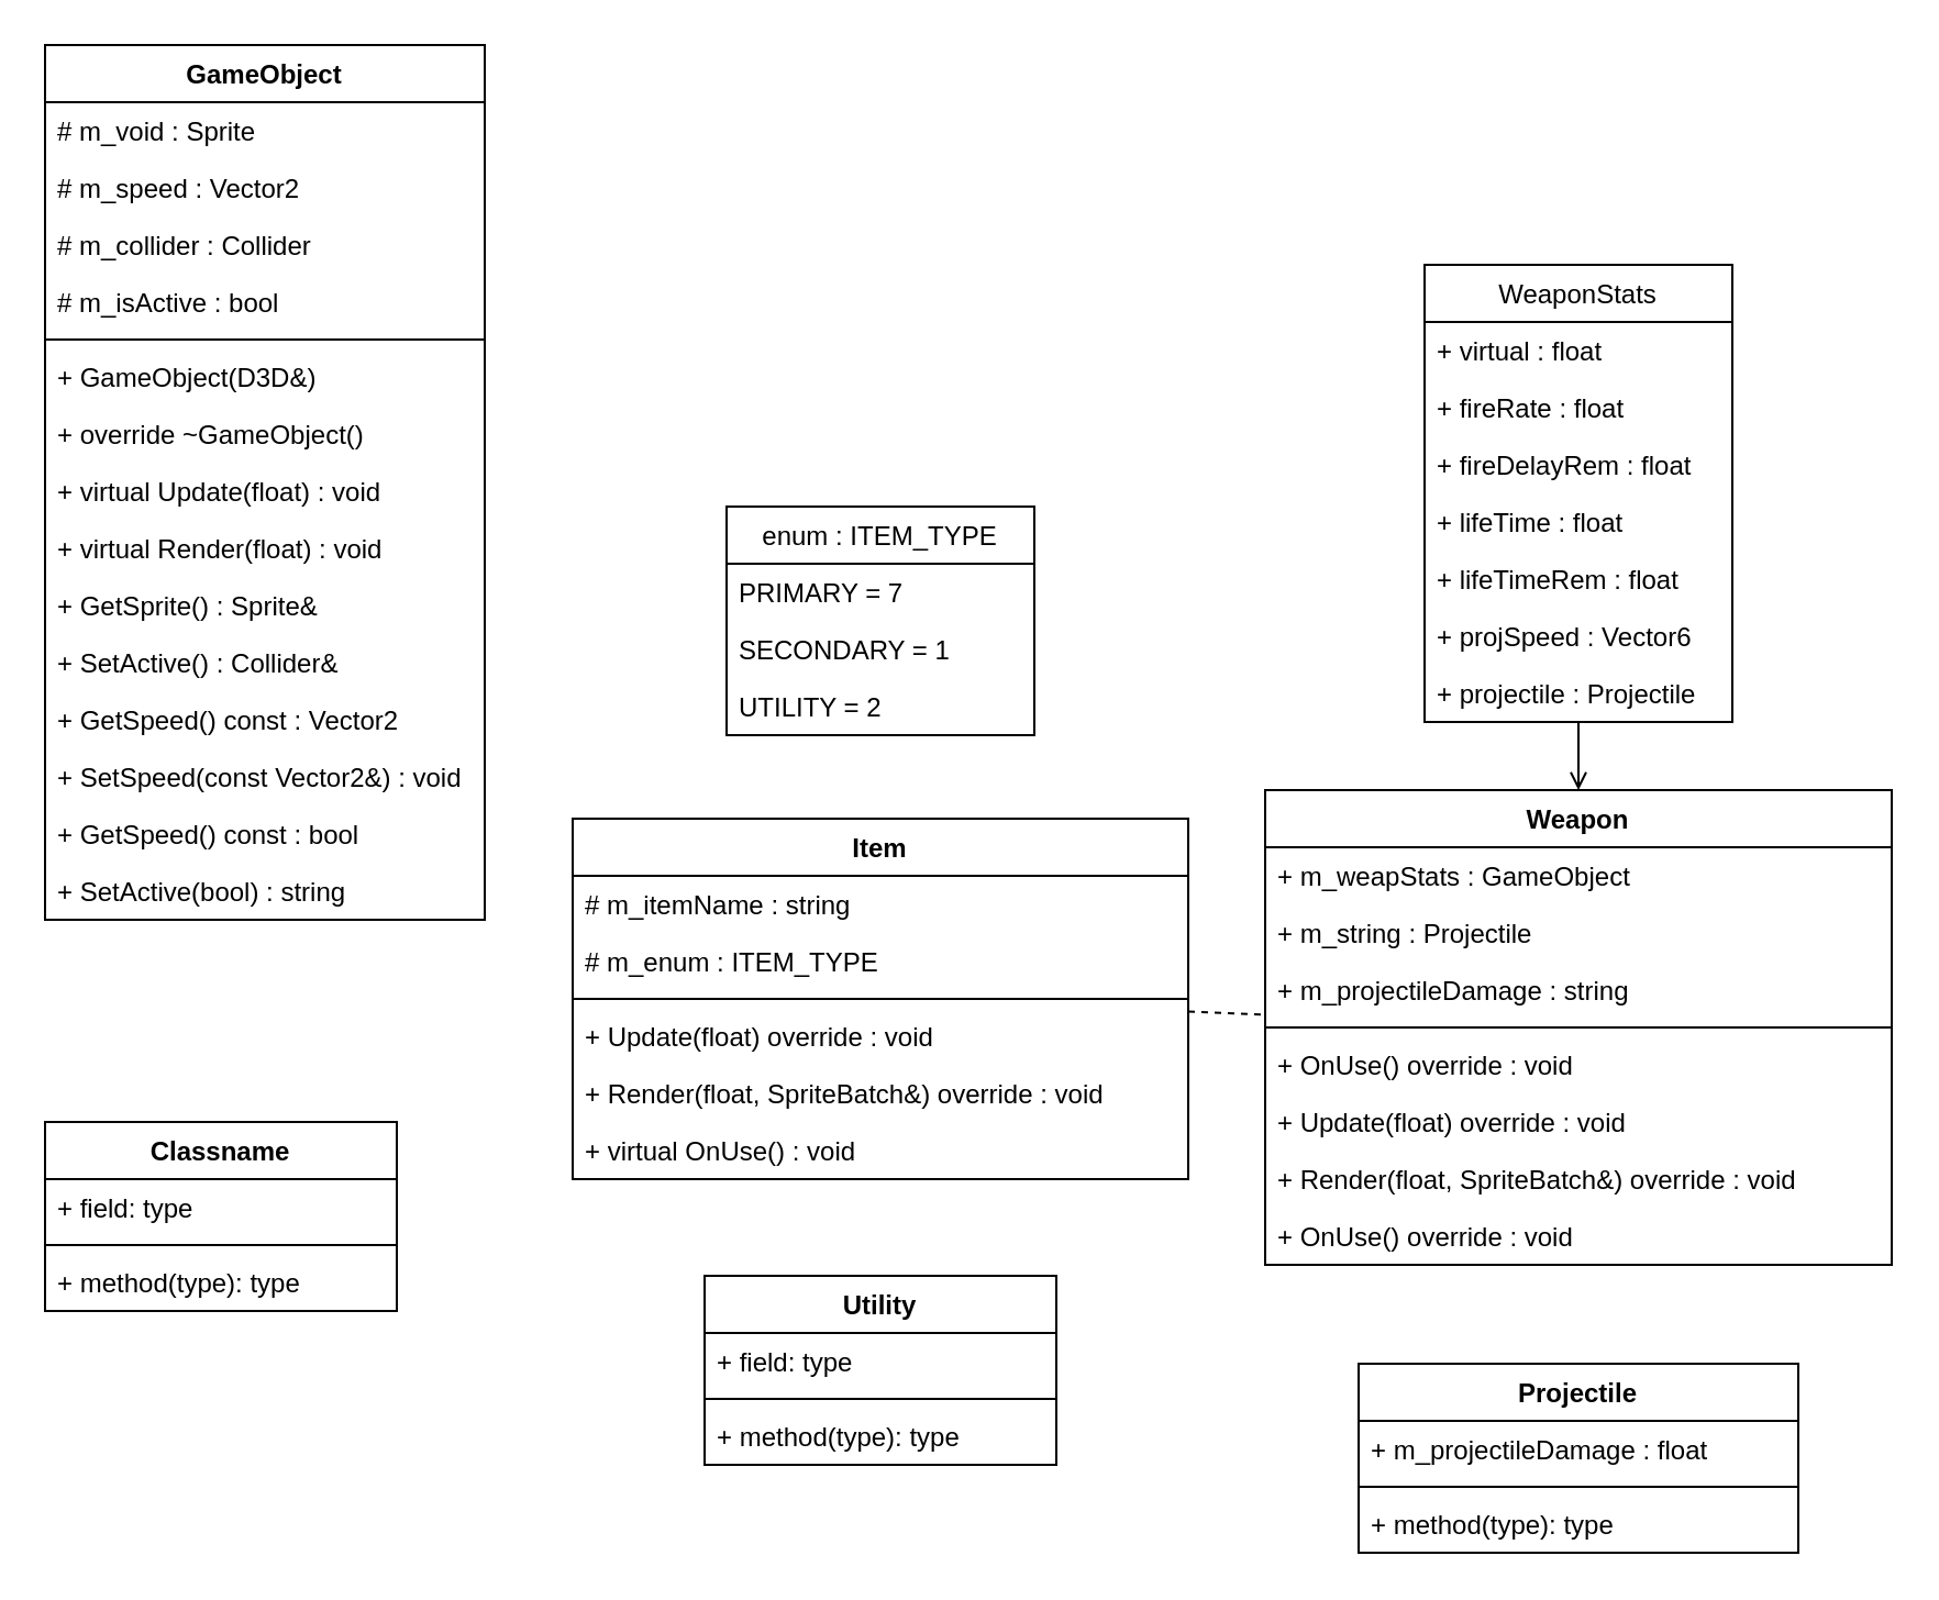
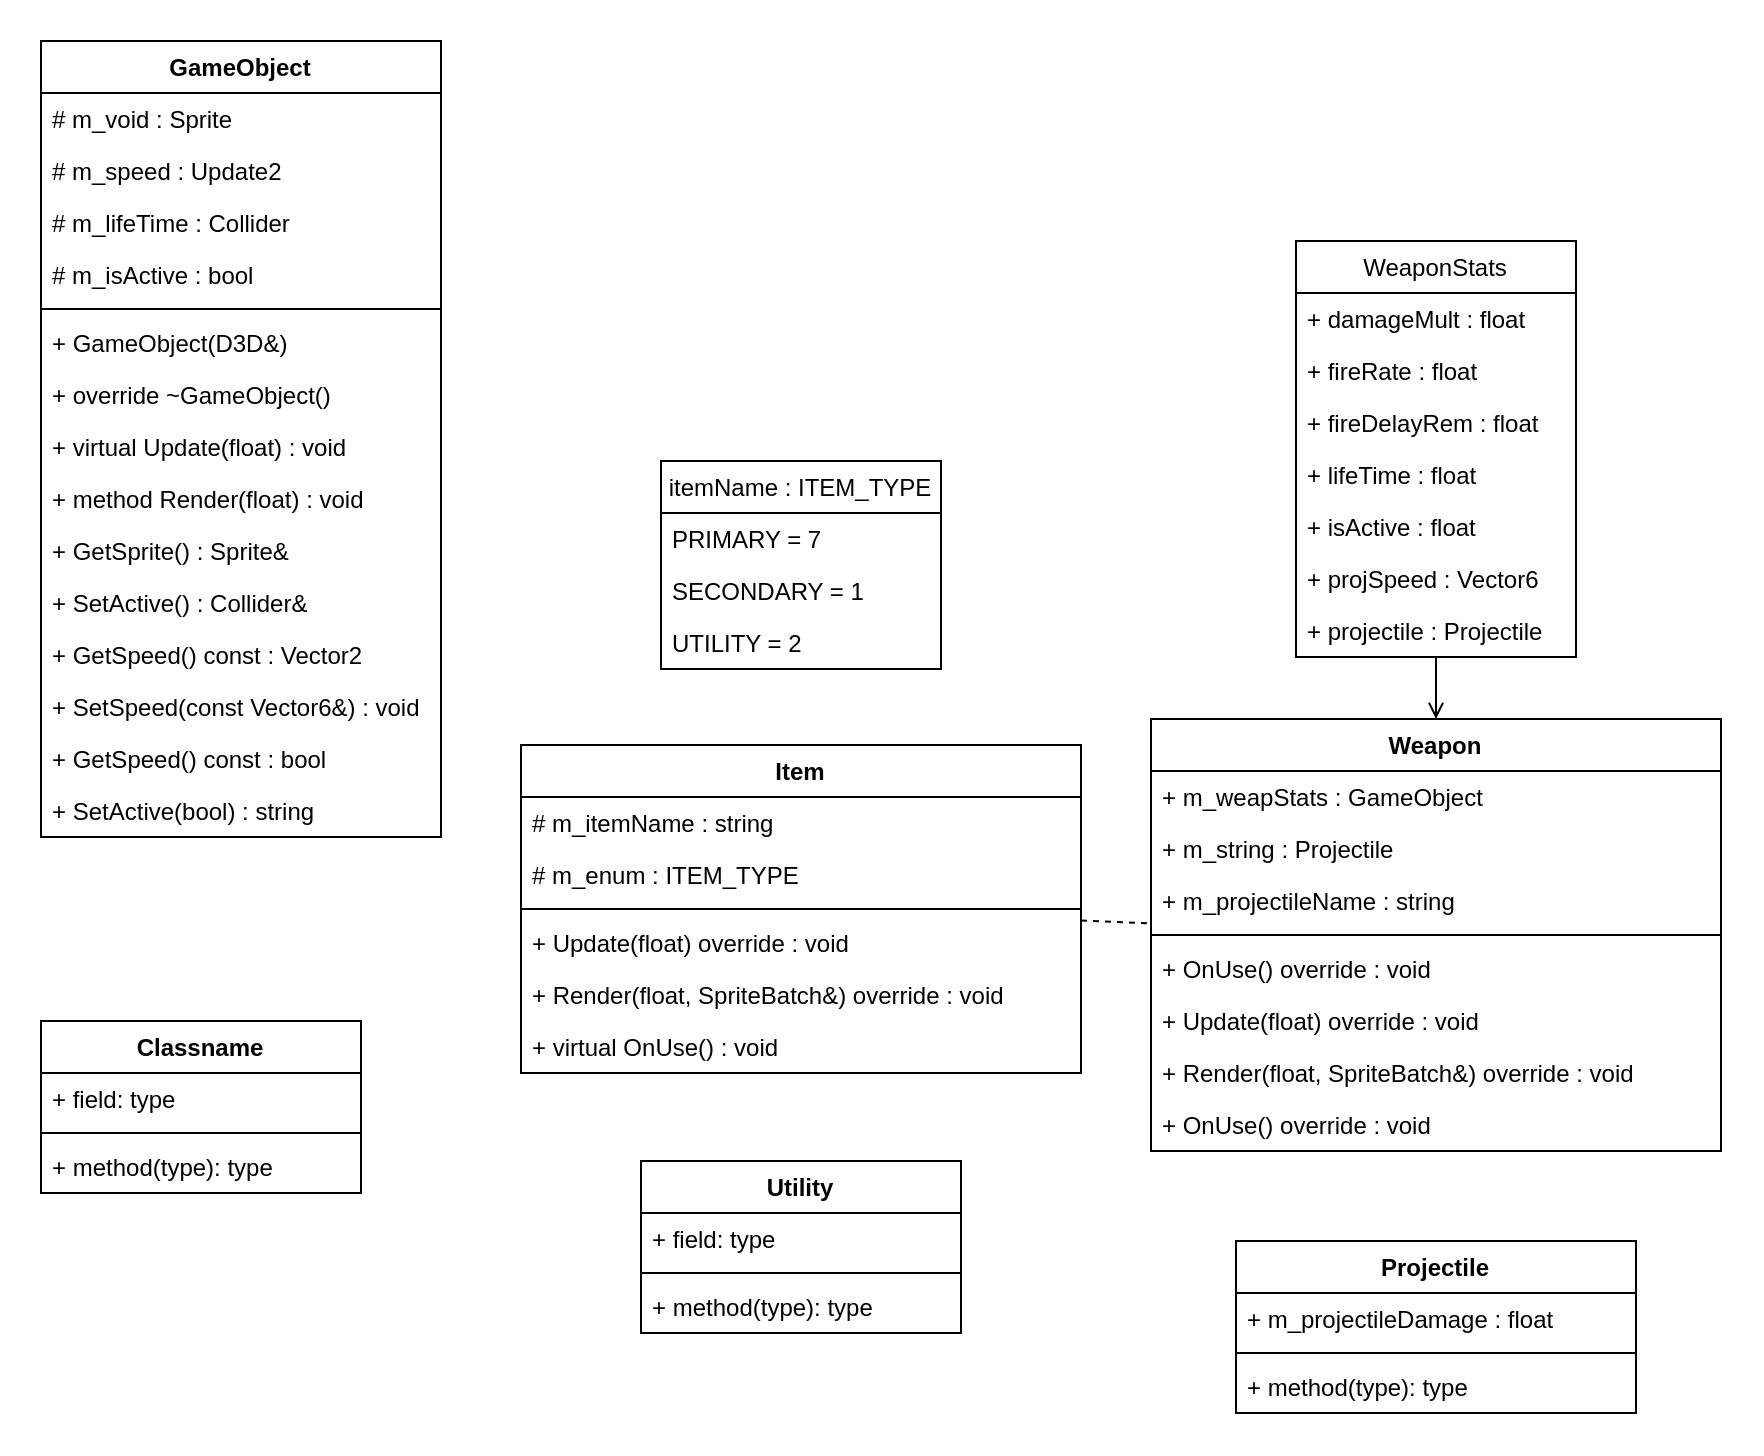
- <mxCell id="23" value="# m_speed : Vector2" style="text;strokeColor=none;fillColor=none;align=left;verticalAlign=top;spacingLeft=4;spacingRight=4;overflow=hidden;rotatable=0;points=[[0,0.5],[1,0.5]];portConstraint=eastwest;" vertex="1" parent="21"><mxGeometry y="52" width="200" height="26" as="geometry" /></mxCell>
+ <mxCell id="23" value="# m_speed : Update2" style="text;strokeColor=none;fillColor=none;align=left;verticalAlign=top;spacingLeft=4;spacingRight=4;overflow=hidden;rotatable=0;points=[[0,0.5],[1,0.5]];portConstraint=eastwest;" vertex="1" parent="21"><mxGeometry y="52" width="200" height="26" as="geometry" /></mxCell>
- <mxCell id="24" value="# m_collider : Collider" style="text;strokeColor=none;fillColor=none;align=left;verticalAlign=top;spacingLeft=4;spacingRight=4;overflow=hidden;rotatable=0;points=[[0,0.5],[1,0.5]];portConstraint=eastwest;" vertex="1" parent="21"><mxGeometry y="78" width="200" height="26" as="geometry" /></mxCell>
+ <mxCell id="24" value="# m_lifeTime : Collider" style="text;strokeColor=none;fillColor=none;align=left;verticalAlign=top;spacingLeft=4;spacingRight=4;overflow=hidden;rotatable=0;points=[[0,0.5],[1,0.5]];portConstraint=eastwest;" vertex="1" parent="21"><mxGeometry y="78" width="200" height="26" as="geometry" /></mxCell>
- <mxCell id="49" value="+ virtual : float" style="text;strokeColor=none;fillColor=none;align=left;verticalAlign=top;spacingLeft=4;spacingRight=4;overflow=hidden;rotatable=0;points=[[0,0.5],[1,0.5]];portConstraint=eastwest;" vertex="1" parent="48"><mxGeometry y="26" width="140" height="26" as="geometry" /></mxCell>
+ <mxCell id="49" value="+ damageMult : float" style="text;strokeColor=none;fillColor=none;align=left;verticalAlign=top;spacingLeft=4;spacingRight=4;overflow=hidden;rotatable=0;points=[[0,0.5],[1,0.5]];portConstraint=eastwest;" vertex="1" parent="48"><mxGeometry y="26" width="140" height="26" as="geometry" /></mxCell>
- <mxCell id="17" value="enum : ITEM_TYPE" style="swimlane;fontStyle=0;childLayout=stackLayout;horizontal=1;startSize=26;fillColor=none;horizontalStack=0;resizeParent=1;resizeParentMax=0;resizeLast=0;collapsible=1;marginBottom=0;" vertex="1" parent="1"><mxGeometry x="330" y="230" width="140" height="104" as="geometry" /></mxCell>
+ <mxCell id="17" value="itemName : ITEM_TYPE" style="swimlane;fontStyle=0;childLayout=stackLayout;horizontal=1;startSize=26;fillColor=none;horizontalStack=0;resizeParent=1;resizeParentMax=0;resizeLast=0;collapsible=1;marginBottom=0;" vertex="1" parent="1"><mxGeometry x="330" y="230" width="140" height="104" as="geometry" /></mxCell>
- <mxCell id="30" value="+ virtual Render(float) : void" style="text;strokeColor=none;fillColor=none;align=left;verticalAlign=top;spacingLeft=4;spacingRight=4;overflow=hidden;rotatable=0;points=[[0,0.5],[1,0.5]];portConstraint=eastwest;" vertex="1" parent="21"><mxGeometry y="216" width="200" height="26" as="geometry" /></mxCell>
+ <mxCell id="30" value="+ method Render(float) : void" style="text;strokeColor=none;fillColor=none;align=left;verticalAlign=top;spacingLeft=4;spacingRight=4;overflow=hidden;rotatable=0;points=[[0,0.5],[1,0.5]];portConstraint=eastwest;" vertex="1" parent="21"><mxGeometry y="216" width="200" height="26" as="geometry" /></mxCell>
- <mxCell id="53" value="+ lifeTimeRem : float" style="text;strokeColor=none;fillColor=none;align=left;verticalAlign=top;spacingLeft=4;spacingRight=4;overflow=hidden;rotatable=0;points=[[0,0.5],[1,0.5]];portConstraint=eastwest;" vertex="1" parent="48"><mxGeometry y="130" width="140" height="26" as="geometry" /></mxCell>
+ <mxCell id="53" value="+ isActive : float" style="text;strokeColor=none;fillColor=none;align=left;verticalAlign=top;spacingLeft=4;spacingRight=4;overflow=hidden;rotatable=0;points=[[0,0.5],[1,0.5]];portConstraint=eastwest;" vertex="1" parent="48"><mxGeometry y="130" width="140" height="26" as="geometry" /></mxCell>
- <mxCell id="34" value="+ SetSpeed(const Vector2&amp;) : void" style="text;strokeColor=none;fillColor=none;align=left;verticalAlign=top;spacingLeft=4;spacingRight=4;overflow=hidden;rotatable=0;points=[[0,0.5],[1,0.5]];portConstraint=eastwest;" vertex="1" parent="21"><mxGeometry y="320" width="200" height="26" as="geometry" /></mxCell>
+ <mxCell id="34" value="+ SetSpeed(const Vector6&amp;) : void" style="text;strokeColor=none;fillColor=none;align=left;verticalAlign=top;spacingLeft=4;spacingRight=4;overflow=hidden;rotatable=0;points=[[0,0.5],[1,0.5]];portConstraint=eastwest;" vertex="1" parent="21"><mxGeometry y="320" width="200" height="26" as="geometry" /></mxCell>
- <mxCell id="11" value="+ m_projectileDamage : string" style="text;strokeColor=none;fillColor=none;align=left;verticalAlign=top;spacingLeft=4;spacingRight=4;overflow=hidden;rotatable=0;points=[[0,0.5],[1,0.5]];portConstraint=eastwest;" vertex="1" parent="8"><mxGeometry y="78" width="285" height="26" as="geometry" /></mxCell>
+ <mxCell id="11" value="+ m_projectileName : string" style="text;strokeColor=none;fillColor=none;align=left;verticalAlign=top;spacingLeft=4;spacingRight=4;overflow=hidden;rotatable=0;points=[[0,0.5],[1,0.5]];portConstraint=eastwest;" vertex="1" parent="8"><mxGeometry y="78" width="285" height="26" as="geometry" /></mxCell>
